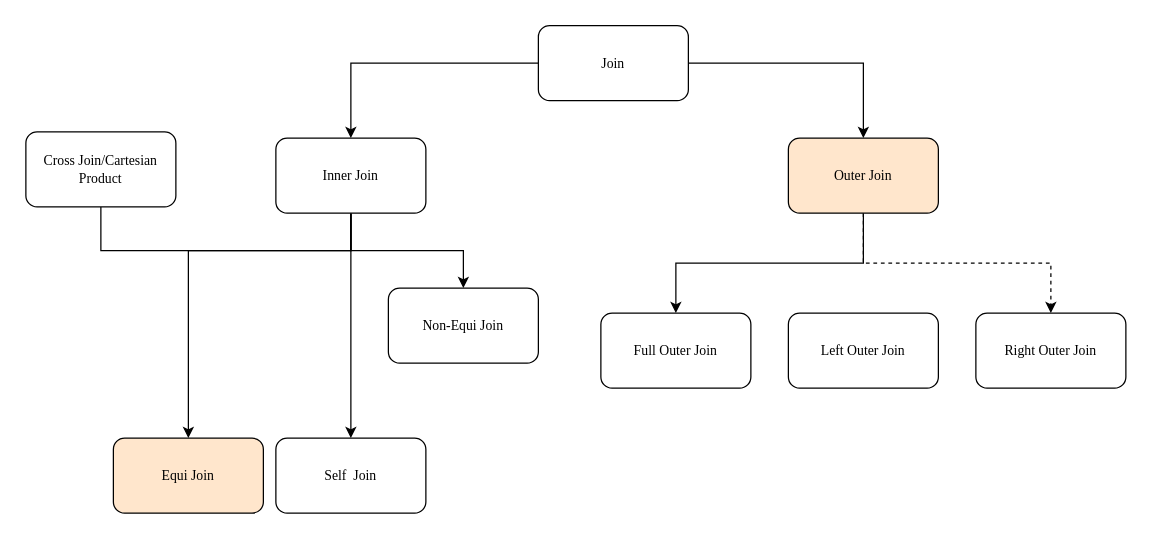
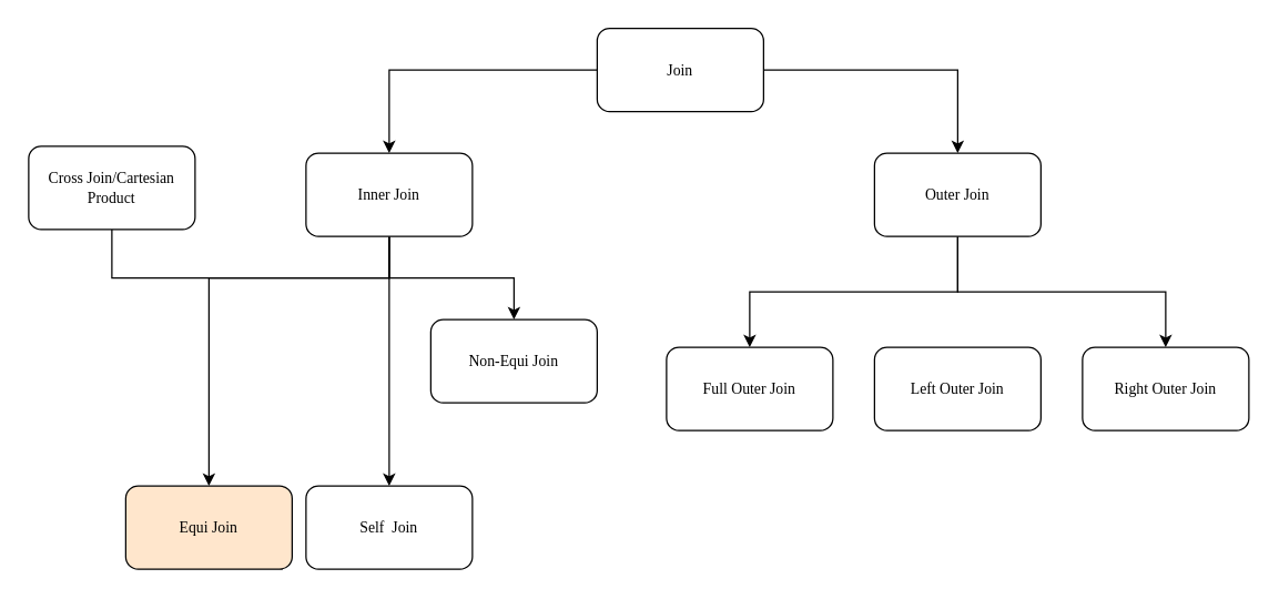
- <mxCell id="12" value="Outer Join" style="rounded=1;hachureGap=4;fontFamily=Verdana;fontSize=11;whiteSpace=wrap;fillColor=#ffe6cc;" vertex="1" parent="1"><mxGeometry x="630" y="110" width="120" height="60" as="geometry" /></mxCell>
+ <mxCell id="12" value="Outer Join" style="rounded=1;hachureGap=4;fontFamily=Verdana;fontSize=11;whiteSpace=wrap;" vertex="1" parent="1"><mxGeometry x="630" y="110" width="120" height="60" as="geometry" /></mxCell>
- <mxCell id="10" value="" style="edgeStyle=orthogonalEdgeStyle;rounded=0;hachureGap=4;orthogonalLoop=1;jettySize=auto;fontFamily=Verdana;fontSize=11;dashed=1;" edge="1" parent="1" source="12" target="17"><mxGeometry relative="1" as="geometry"><Array as="points"><mxPoint x="690" y="210" /><mxPoint x="840" y="210" /></Array></mxGeometry></mxCell>
+ <mxCell id="10" value="" style="edgeStyle=orthogonalEdgeStyle;rounded=0;hachureGap=4;orthogonalLoop=1;jettySize=auto;fontFamily=Verdana;fontSize=11;" edge="1" parent="1" source="12" target="17"><mxGeometry relative="1" as="geometry"><Array as="points"><mxPoint x="690" y="210" /><mxPoint x="840" y="210" /></Array></mxGeometry></mxCell>
